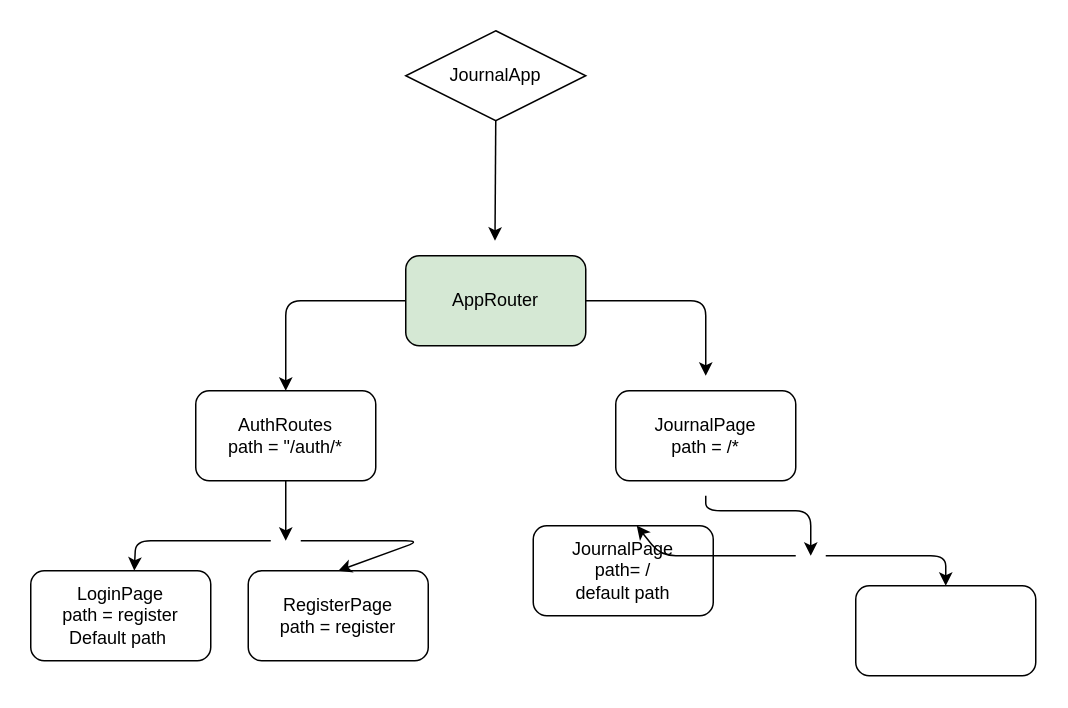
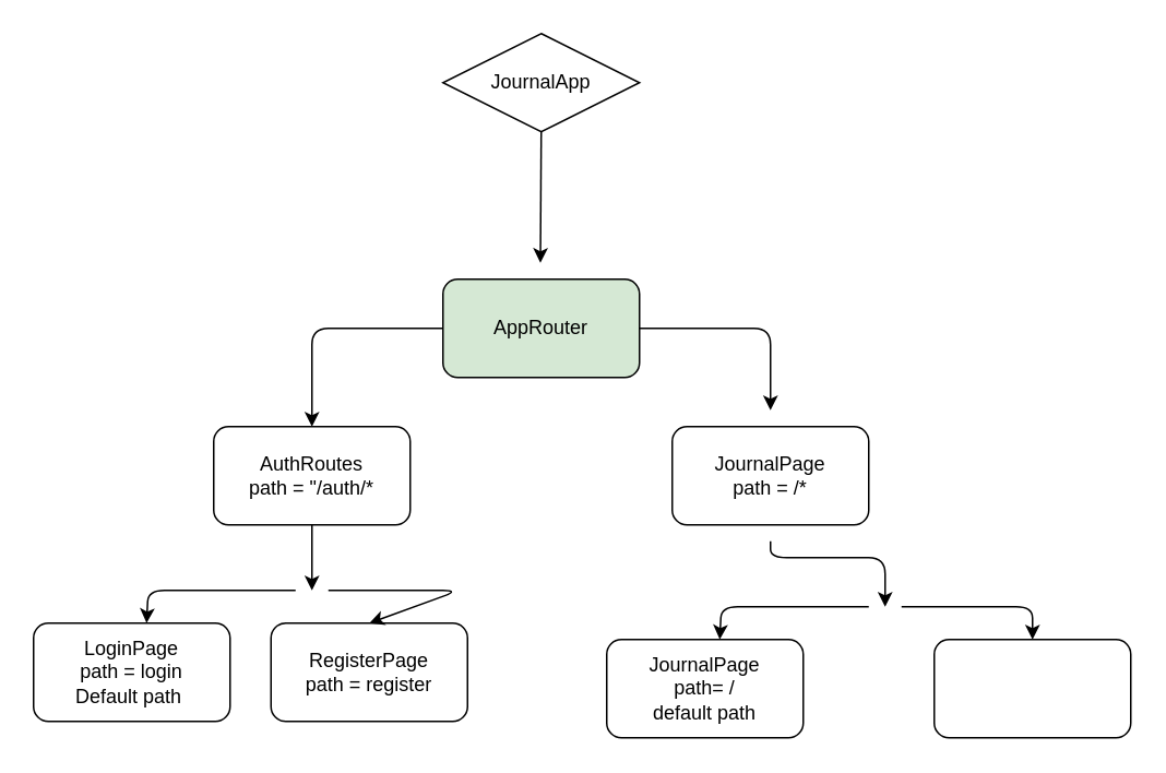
- <mxCell id="15" value="JournalPage&lt;br&gt;path= /&lt;br&gt;default path" style="rounded=1;whiteSpace=wrap;html=1;" vertex="1" parent="1"><mxGeometry x="355" y="350" width="120" height="60" as="geometry" /></mxCell>
+ <mxCell id="15" value="JournalPage&lt;br&gt;path= /&lt;br&gt;default path" style="rounded=1;whiteSpace=wrap;html=1;" vertex="1" parent="1"><mxGeometry x="370" y="390" width="120" height="60" as="geometry" /></mxCell>
- <mxCell id="11" value="LoginPage&lt;br&gt;path = register&lt;br&gt;Default path&amp;nbsp;" style="rounded=1;whiteSpace=wrap;html=1;" vertex="1" parent="1"><mxGeometry x="20" y="380" width="120" height="60" as="geometry" /></mxCell>
+ <mxCell id="11" value="LoginPage&lt;br&gt;path = login&lt;br&gt;Default path&amp;nbsp;" style="rounded=1;whiteSpace=wrap;html=1;" vertex="1" parent="1"><mxGeometry x="20" y="380" width="120" height="60" as="geometry" /></mxCell>
